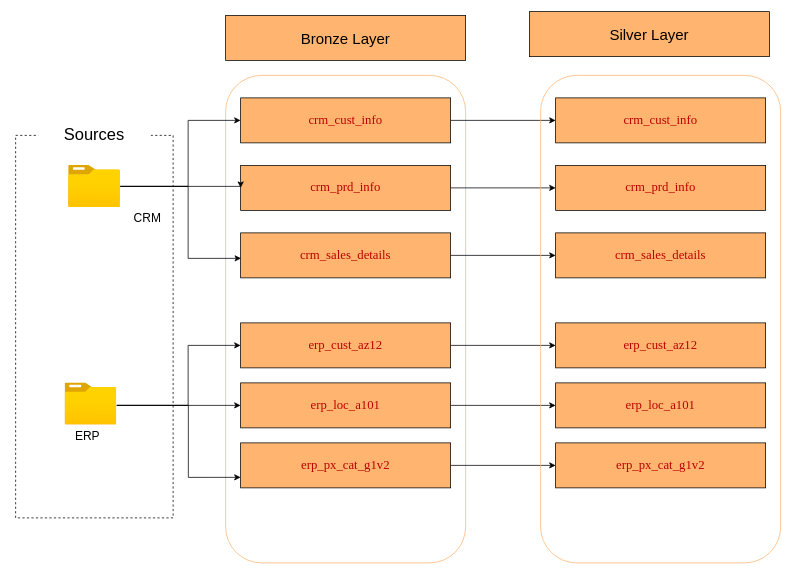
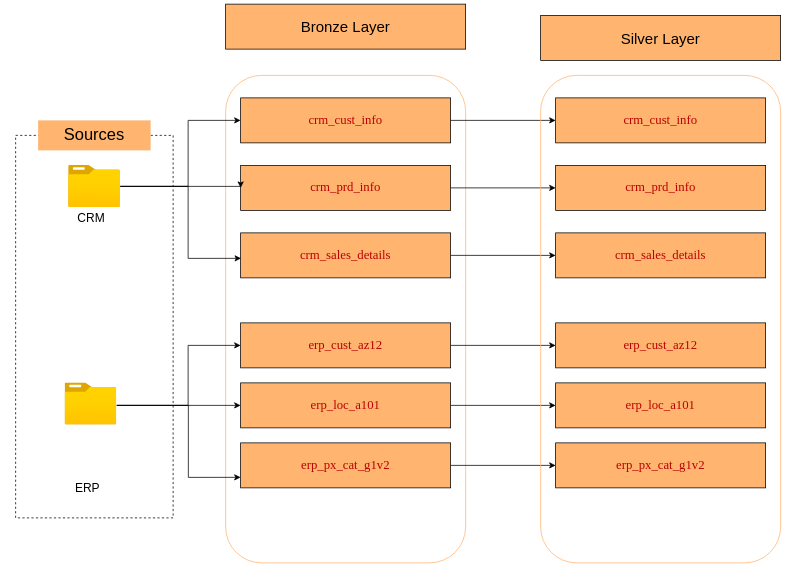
- <mxCell id="29" value="Silver Layer" style="rounded=0;whiteSpace=wrap;html=1;fillColor=light-dark(#FFB570, #c0b2a5);fontColor=#000000;fontSize=20;" vertex="1" parent="1"><mxGeometry x="705" y="15" width="320" height="60" as="geometry" /></mxCell>
+ <mxCell id="29" value="Silver Layer" style="rounded=0;whiteSpace=wrap;html=1;fillColor=light-dark(#FFB570, #c0b2a5);fontColor=#000000;fontSize=20;" vertex="1" parent="1"><mxGeometry x="720" y="20" width="320" height="60" as="geometry" /></mxCell>
- <mxCell id="5" value="Bronze Layer" style="rounded=0;whiteSpace=wrap;html=1;fillColor=#FFB570;fontColor=#000000;fontSize=20;" parent="1" vertex="1"><mxGeometry x="300" y="20" width="320" height="60" as="geometry" /></mxCell>
+ <mxCell id="5" value="Bronze Layer" style="rounded=0;whiteSpace=wrap;html=1;fillColor=#FFB570;fontColor=#000000;fontSize=20;" parent="1" vertex="1"><mxGeometry x="300" y="5" width="320" height="60" as="geometry" /></mxCell>
- <mxCell id="3" value="Sources" style="rounded=0;whiteSpace=wrap;html=1;dashed=1;strokeColor=none;fontSize=22;" parent="1" vertex="1"><mxGeometry x="50" y="160" width="150" height="40" as="geometry" /></mxCell>
+ <mxCell id="3" value="Sources" style="rounded=0;whiteSpace=wrap;html=1;dashed=1;strokeColor=none;fontSize=22;fillColor=#ffb570;" parent="1" vertex="1"><mxGeometry x="50" y="160" width="150" height="40" as="geometry" /></mxCell>
- <mxCell id="21" value="CRM" style="rounded=0;whiteSpace=wrap;html=1;fontSize=16;fillColor=none;strokeColor=none;" parent="1" vertex="1"><mxGeometry x="165.5" y="280" width="59.5" height="20" as="geometry" /></mxCell>
+ <mxCell id="21" value="CRM" style="rounded=0;whiteSpace=wrap;html=1;fontSize=16;fillColor=none;strokeColor=none;" parent="1" vertex="1"><mxGeometry x="90.5" y="280" width="59.5" height="20" as="geometry" /></mxCell>
- <mxCell id="25" value="ERP" style="rounded=0;whiteSpace=wrap;html=1;fontSize=16;fillColor=none;strokeColor=none;" parent="1" vertex="1"><mxGeometry x="85.75" y="570" width="59.5" height="20" as="geometry" /></mxCell>
+ <mxCell id="25" value="ERP" style="rounded=0;whiteSpace=wrap;html=1;fontSize=16;fillColor=none;strokeColor=none;" parent="1" vertex="1"><mxGeometry x="85.75" y="640" width="59.5" height="20" as="geometry" /></mxCell>
